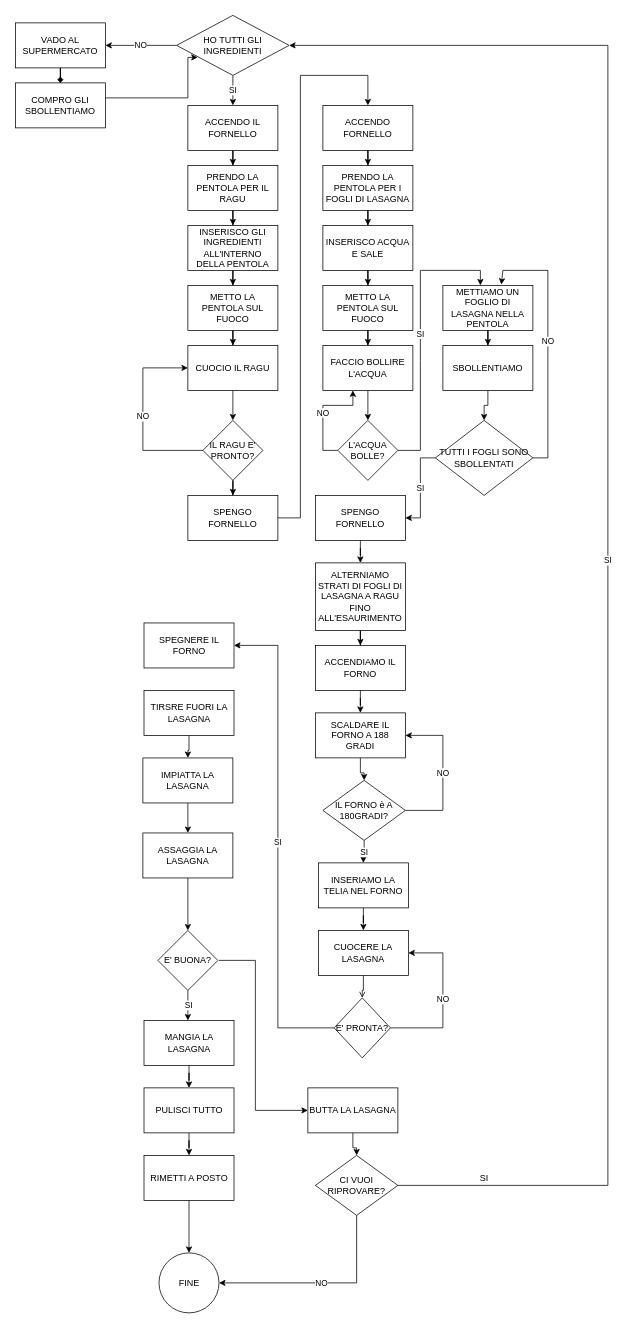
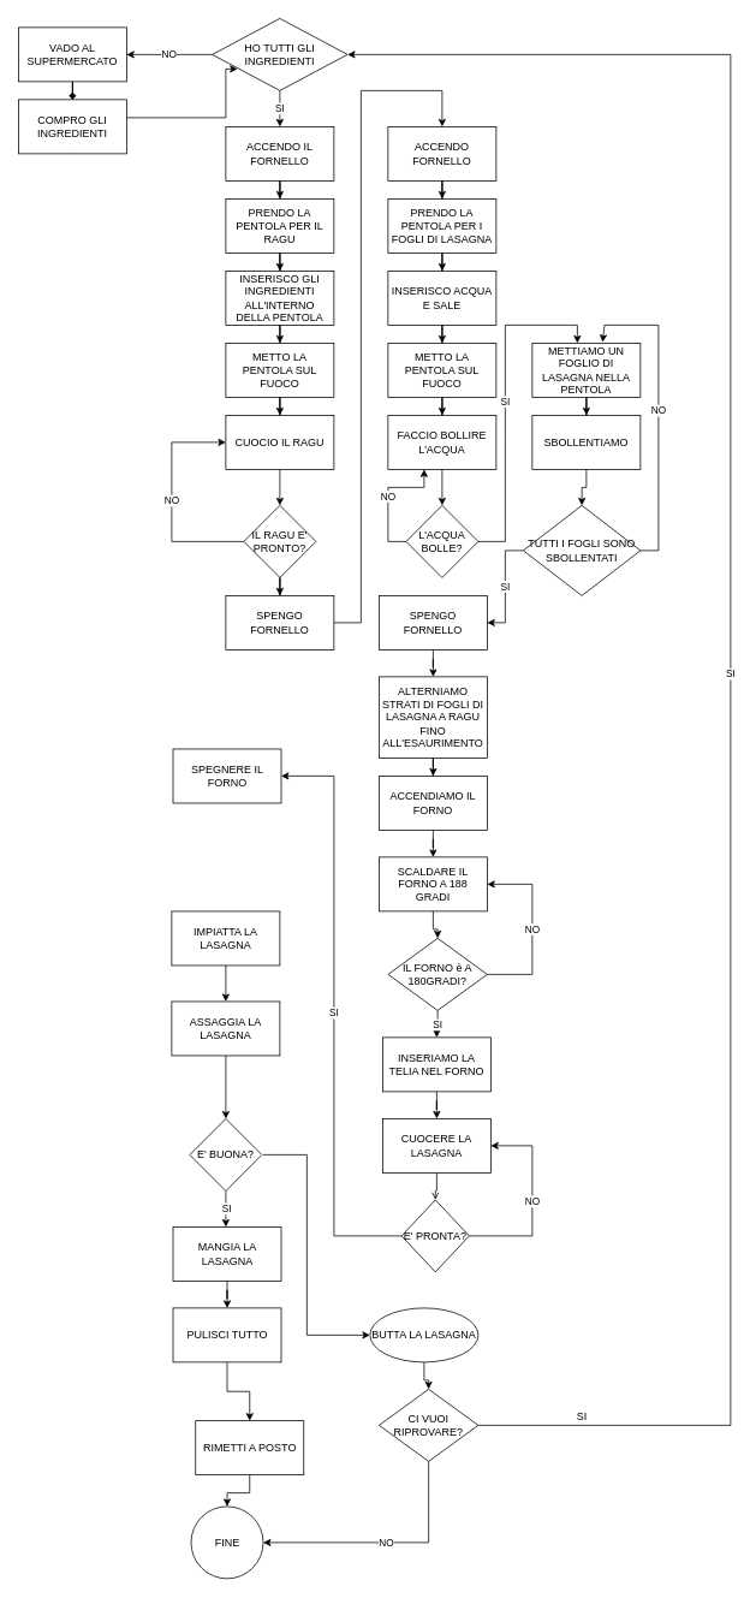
- <mxCell id="10" value="COMPRO GLI SBOLLENTIAMO" style="whiteSpace=wrap;html=1;" vertex="1" parent="1"><mxGeometry x="20" y="110" width="120" height="60" as="geometry" /></mxCell>
+ <mxCell id="10" value="COMPRO GLI INGREDIENTI" style="whiteSpace=wrap;html=1;" vertex="1" parent="1"><mxGeometry x="20" y="110" width="120" height="60" as="geometry" /></mxCell>
- <mxCell id="65" value="TIRSRE FUORI LA LASAGNA" style="whiteSpace=wrap;html=1;rounded=0;" vertex="1" parent="1"><mxGeometry x="191.5" y="920.11" width="120" height="60" as="geometry" /></mxCell>
- <mxCell id="64" value="" style="edgeStyle=orthogonalEdgeStyle;rounded=0;orthogonalLoop=1;jettySize=auto;html=1;" edge="1" parent="1" source="65" target="67"><mxGeometry relative="1" as="geometry" /></mxCell>
- <mxCell id="81" value="BUTTA LA LASAGNA" style="rounded=0;whiteSpace=wrap;html=1;" vertex="1" parent="1"><mxGeometry x="410" y="1450" width="120" height="60" as="geometry" /></mxCell>
+ <mxCell id="81" value="BUTTA LA LASAGNA" style="ellipse;whiteSpace=wrap;html=1;" vertex="1" parent="1"><mxGeometry x="410" y="1450" width="120" height="60" as="geometry" /></mxCell>
- <mxCell id="77" value="RIMETTI A POSTO" style="whiteSpace=wrap;html=1;rounded=0;" vertex="1" parent="1"><mxGeometry x="191.5" y="1540" width="120" height="60" as="geometry" /></mxCell>
+ <mxCell id="77" value="RIMETTI A POSTO" style="whiteSpace=wrap;html=1;rounded=0;" vertex="1" parent="1"><mxGeometry x="216.5" y="1575" width="120" height="60" as="geometry" /></mxCell>
